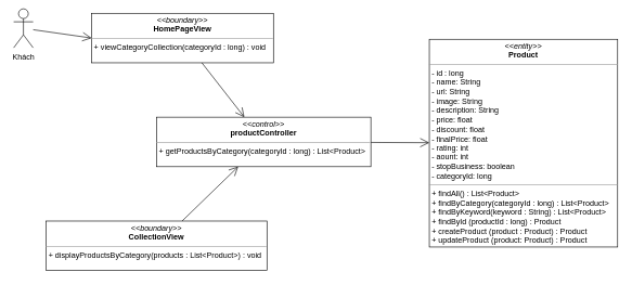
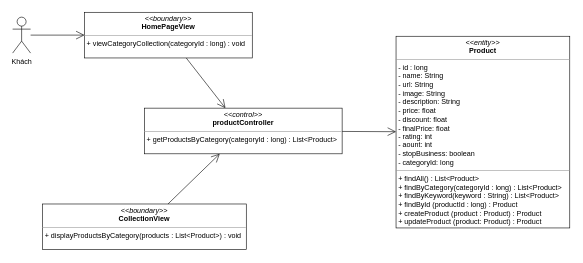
- <mxCell id="9" value="Khách&lt;br&gt;" style="shape=umlActor;verticalLabelPosition=bottom;verticalAlign=top;html=1;" parent="1" vertex="1"><mxGeometry x="20" y="13.13" width="30" height="60" as="geometry" /></mxCell>
+ <mxCell id="9" value="Khách&lt;br&gt;" style="shape=umlActor;verticalLabelPosition=bottom;verticalAlign=top;html=1;" parent="1" vertex="1"><mxGeometry x="20" y="28.13" width="30" height="60" as="geometry" /></mxCell>
